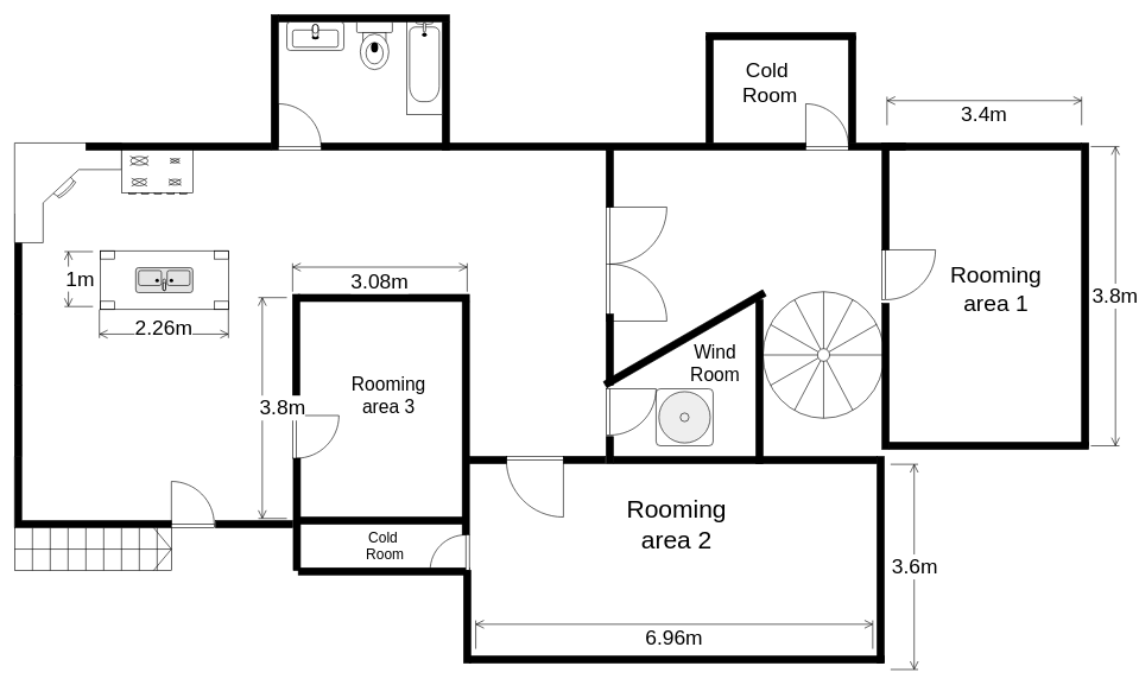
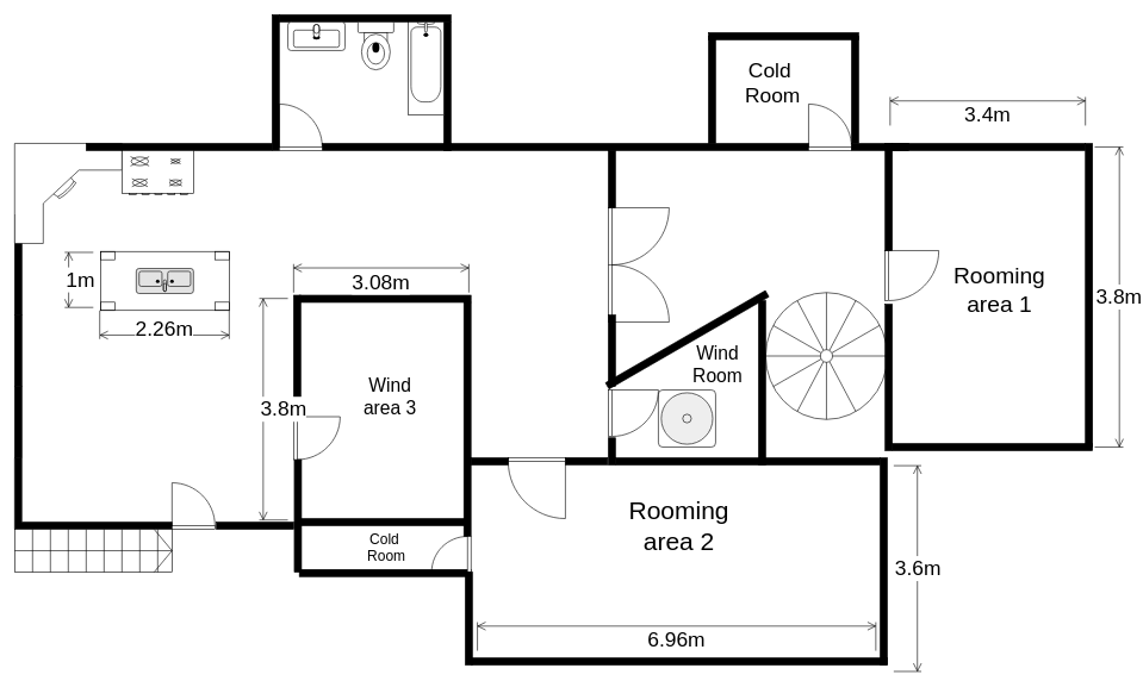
- <mxCell id="64" value="Rooming area 3" style="text;html=1;strokeColor=none;fillColor=none;align=center;verticalAlign=middle;whiteSpace=wrap;rounded=0;strokeWidth=7;fontSize=26;" parent="1" vertex="1"><mxGeometry x="484.87" y="510" width="120.01" height="90" as="geometry" /></mxCell>
+ <mxCell id="64" value="Wind area 3" style="text;html=1;strokeColor=none;fillColor=none;align=center;verticalAlign=middle;whiteSpace=wrap;rounded=0;strokeWidth=7;fontSize=26;" parent="1" vertex="1"><mxGeometry x="484.87" y="510" width="120.01" height="90" as="geometry" /></mxCell>
